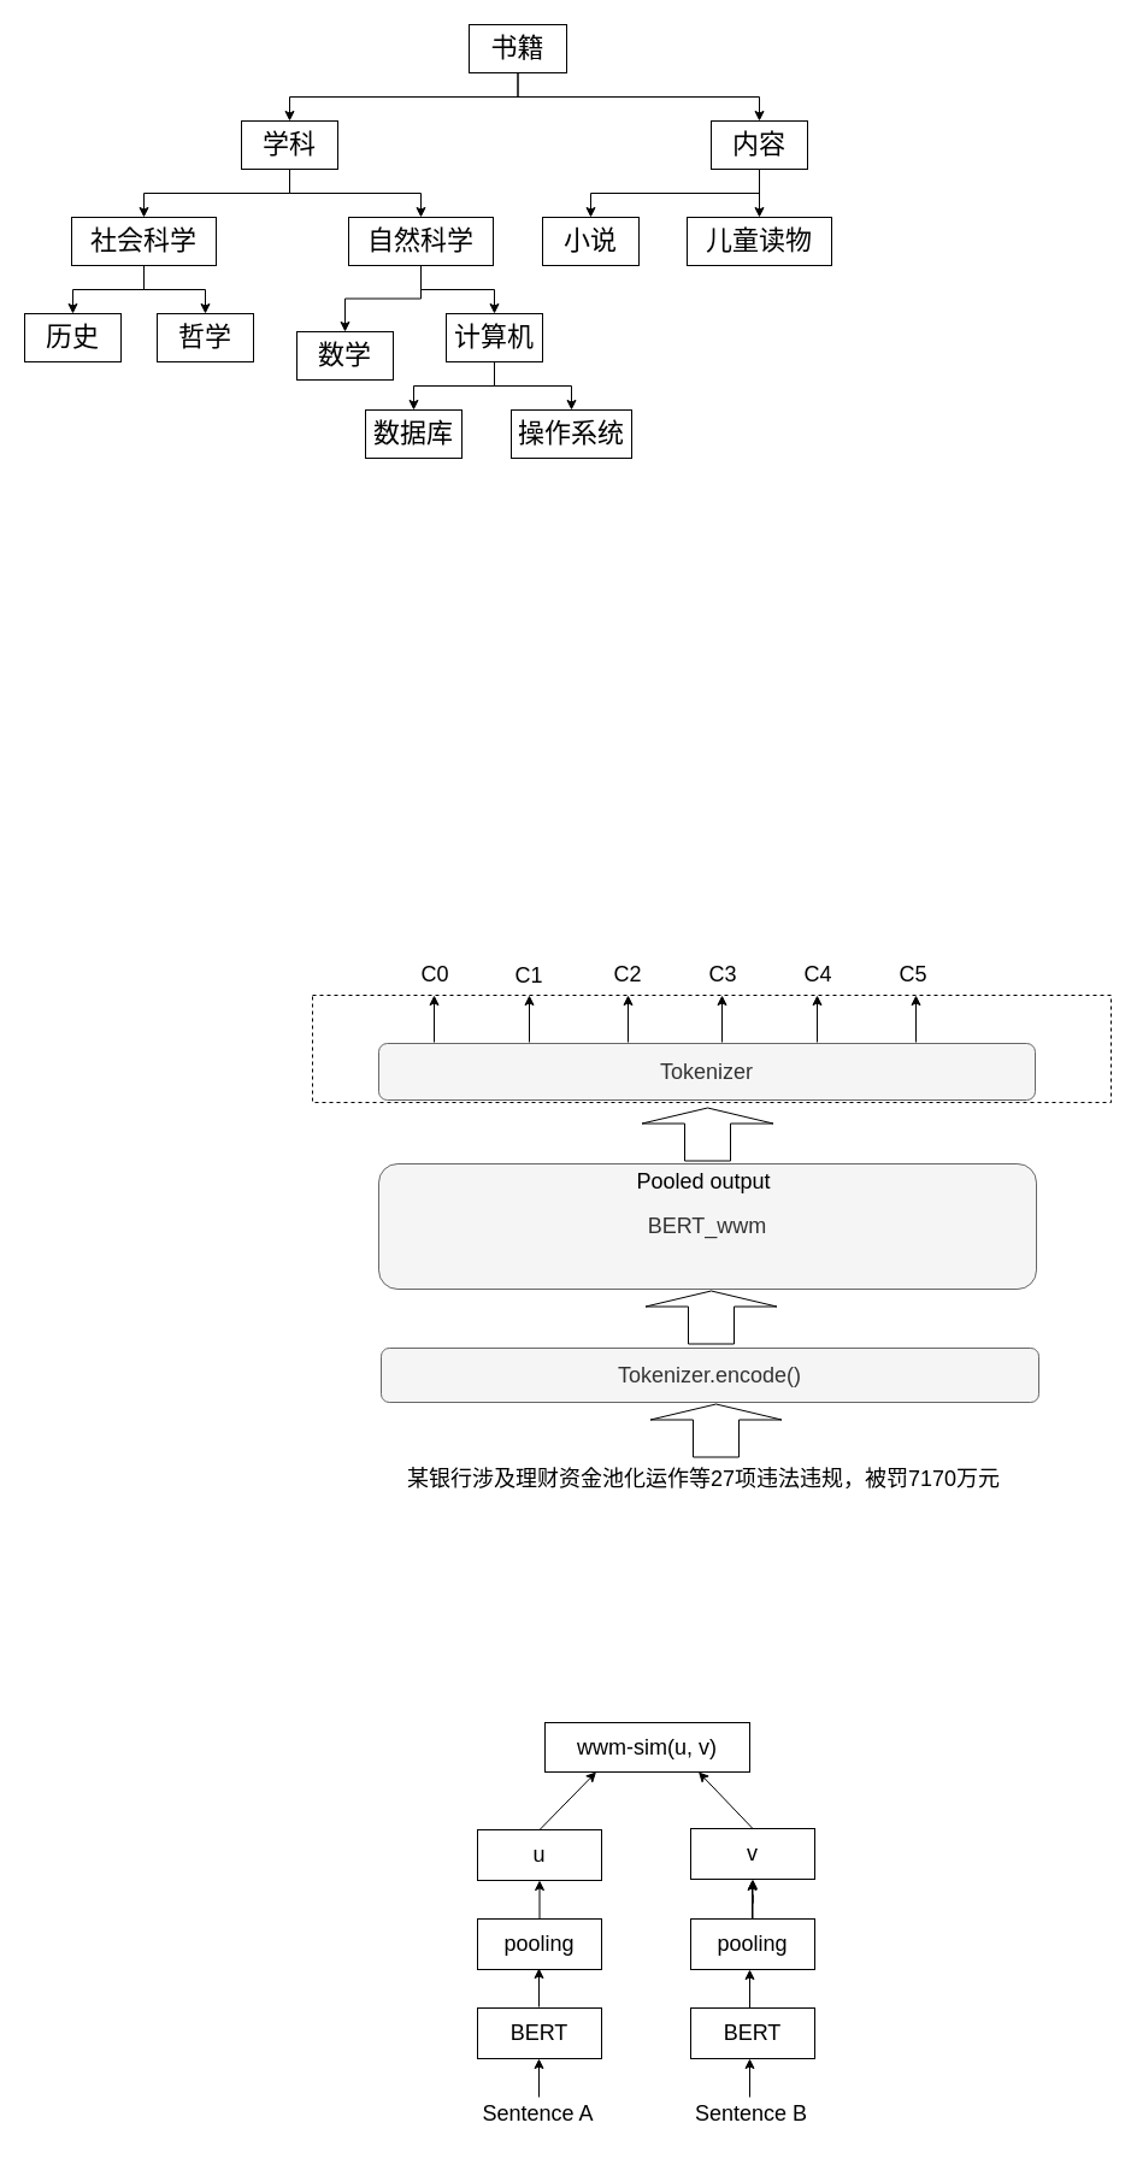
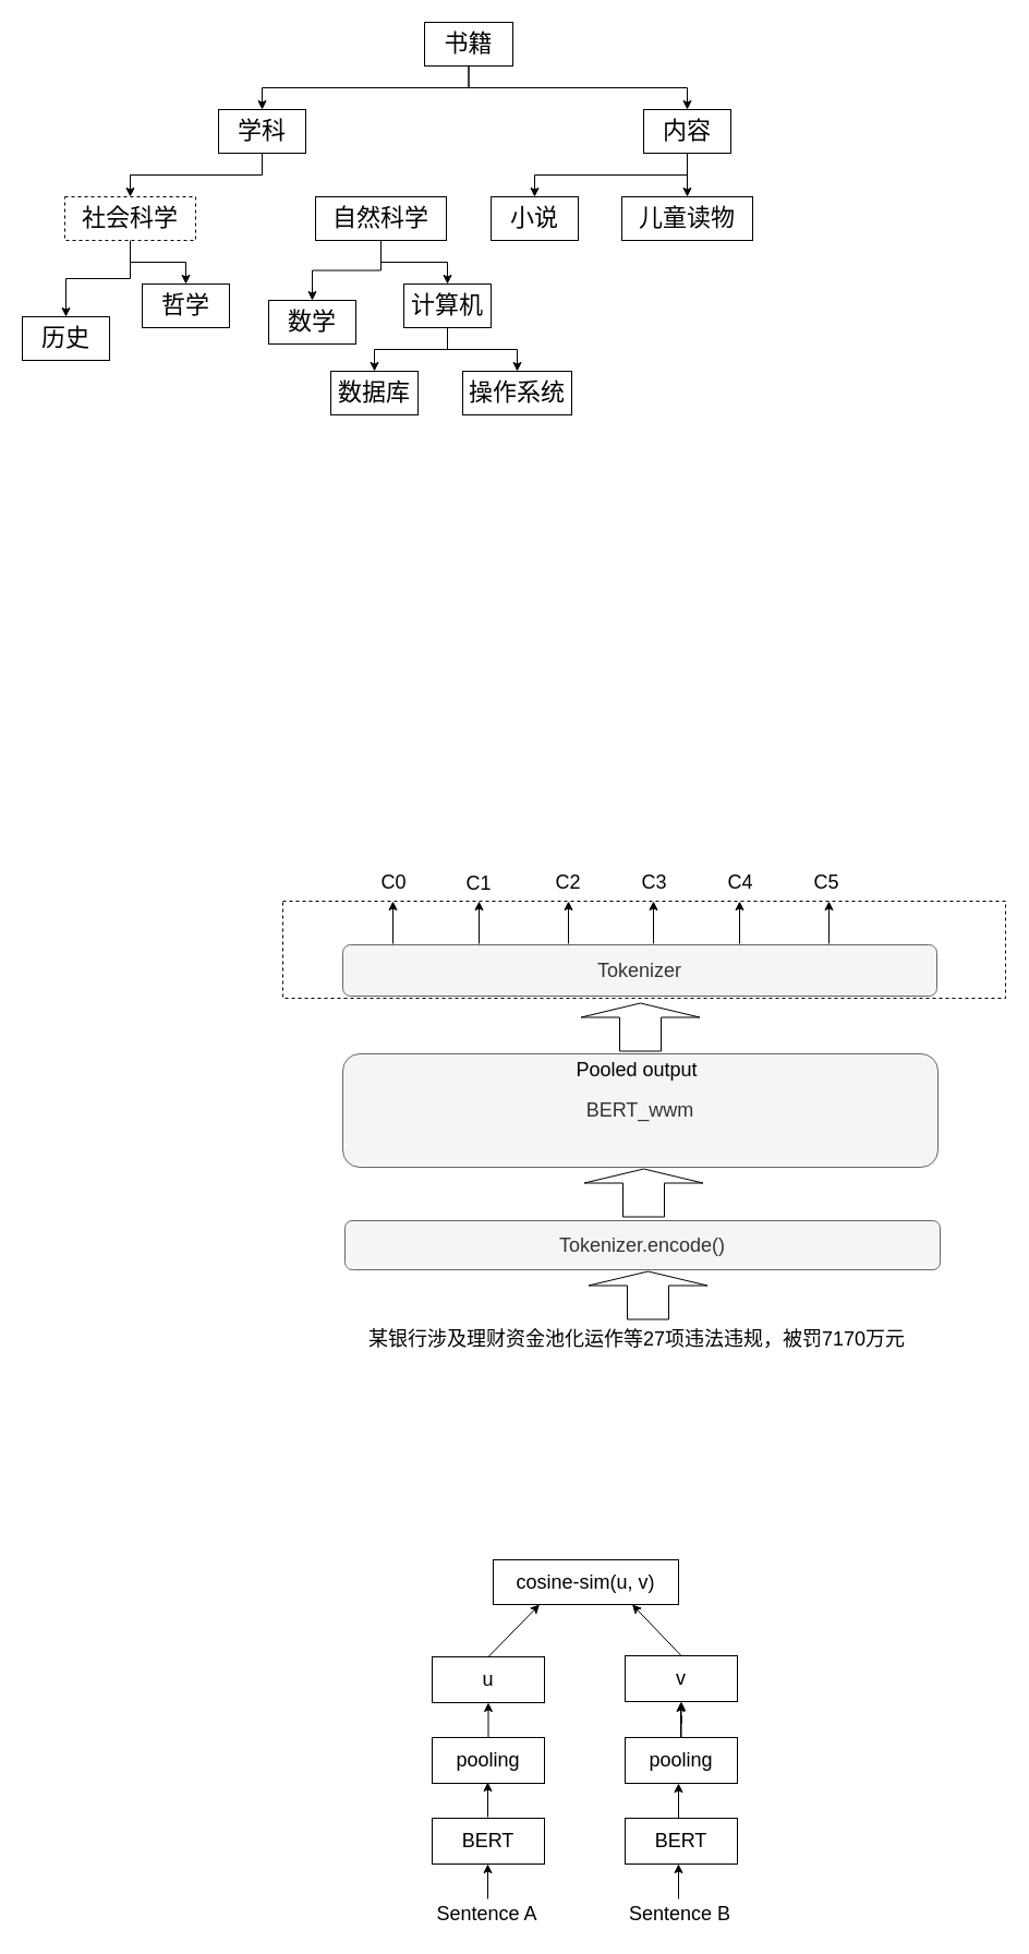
- <mxCell id="46" style="edgeStyle=orthogonalEdgeStyle;rounded=0;orthogonalLoop=1;jettySize=auto;html=1;exitX=0.5;exitY=1;exitDx=0;exitDy=0;entryX=0.5;entryY=0;entryDx=0;entryDy=0;" parent="1" source="47" target="53" edge="1"><mxGeometry relative="1" as="geometry" /></mxCell>
- <mxCell id="50" value="&lt;font style=&quot;font-size: 22px;&quot;&gt;社会科学&lt;/font&gt;" style="rounded=0;whiteSpace=wrap;html=1;" parent="1" vertex="1"><mxGeometry x="59" y="180" width="120" height="40" as="geometry" /></mxCell>
+ <mxCell id="50" value="&lt;font style=&quot;font-size: 22px;&quot;&gt;社会科学&lt;/font&gt;" style="rounded=0;whiteSpace=wrap;html=1;dashed=1;" parent="1" vertex="1"><mxGeometry x="59" y="180" width="120" height="40" as="geometry" /></mxCell>
- <mxCell id="59" value="&lt;font style=&quot;font-size: 22px;&quot;&gt;历史&lt;/font&gt;" style="rounded=0;whiteSpace=wrap;html=1;" parent="1" vertex="1"><mxGeometry x="20" y="260" width="80" height="40" as="geometry" /></mxCell>
+ <mxCell id="59" value="&lt;font style=&quot;font-size: 22px;&quot;&gt;历史&lt;/font&gt;" style="rounded=0;whiteSpace=wrap;html=1;" parent="1" vertex="1"><mxGeometry x="20" y="290" width="80" height="40" as="geometry" /></mxCell>
- <mxCell id="24" value="&lt;font style=&quot;font-size: 18px;&quot;&gt;wwm-sim(u, v)&lt;/font&gt;" style="rounded=0;whiteSpace=wrap;html=1;" parent="1" vertex="1"><mxGeometry x="452" y="1430" width="170" height="41" as="geometry" /></mxCell>
+ <mxCell id="24" value="&lt;font style=&quot;font-size: 18px;&quot;&gt;cosine-sim(u, v)&lt;/font&gt;" style="rounded=0;whiteSpace=wrap;html=1;" parent="1" vertex="1"><mxGeometry x="452" y="1430" width="170" height="41" as="geometry" /></mxCell>
